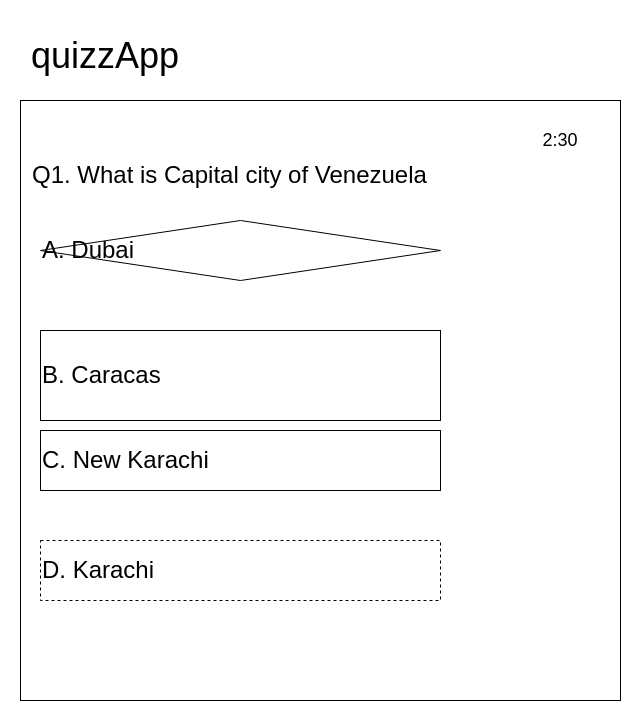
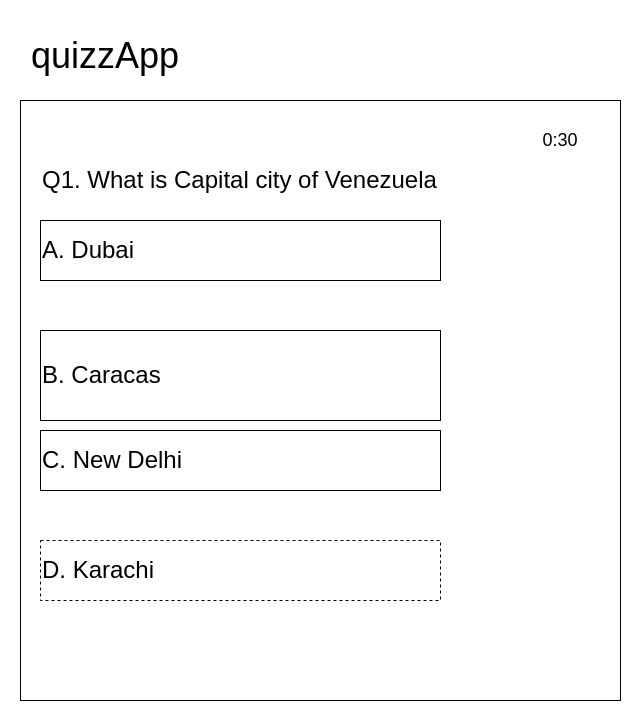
- <mxCell id="4" value="&lt;font style=&quot;font-size: 18px;&quot;&gt;2:30&lt;/font&gt;" style="text;html=1;strokeColor=none;fillColor=none;align=center;verticalAlign=middle;whiteSpace=wrap;rounded=0;fontSize=14;" vertex="1" parent="1"><mxGeometry x="520" y="120" width="80" height="40" as="geometry" /></mxCell>
+ <mxCell id="4" value="&lt;font style=&quot;font-size: 18px;&quot;&gt;0:30&lt;/font&gt;" style="text;html=1;strokeColor=none;fillColor=none;align=center;verticalAlign=middle;whiteSpace=wrap;rounded=0;fontSize=14;" vertex="1" parent="1"><mxGeometry x="520" y="120" width="80" height="40" as="geometry" /></mxCell>
- <mxCell id="3" value="Q1. What is Capital city of Venezuela" style="text;html=1;strokeColor=none;fillColor=none;align=left;verticalAlign=middle;whiteSpace=wrap;rounded=0;fontSize=24;" vertex="1" parent="1"><mxGeometry x="30" y="155" width="450" height="40" as="geometry" /></mxCell>
+ <mxCell id="3" value="Q1. What is Capital city of Venezuela" style="text;html=1;strokeColor=none;fillColor=none;align=left;verticalAlign=middle;whiteSpace=wrap;rounded=0;fontSize=24;" vertex="1" parent="1"><mxGeometry x="40" y="160" width="450" height="40" as="geometry" /></mxCell>
- <mxCell id="5" value="&lt;font style=&quot;font-size: 24px;&quot;&gt;A. Dubai&lt;/font&gt;" style="rhombus;whiteSpace=wrap;html=1;fontSize=18;align=left;" vertex="1" parent="1"><mxGeometry x="40" y="220" width="400" height="60" as="geometry" /></mxCell>
+ <mxCell id="5" value="&lt;font style=&quot;font-size: 24px;&quot;&gt;A. Dubai&lt;/font&gt;" style="rounded=0;whiteSpace=wrap;html=1;fontSize=18;align=left;" vertex="1" parent="1"><mxGeometry x="40" y="220" width="400" height="60" as="geometry" /></mxCell>
- <mxCell id="7" value="&lt;font style=&quot;font-size: 24px;&quot;&gt;C. New Karachi&lt;/font&gt;" style="rounded=0;whiteSpace=wrap;html=1;fontSize=18;align=left;" vertex="1" parent="1"><mxGeometry x="40" y="430" width="400" height="60" as="geometry" /></mxCell>
+ <mxCell id="7" value="&lt;font style=&quot;font-size: 24px;&quot;&gt;C. New Delhi&lt;/font&gt;" style="rounded=0;whiteSpace=wrap;html=1;fontSize=18;align=left;" vertex="1" parent="1"><mxGeometry x="40" y="430" width="400" height="60" as="geometry" /></mxCell>
